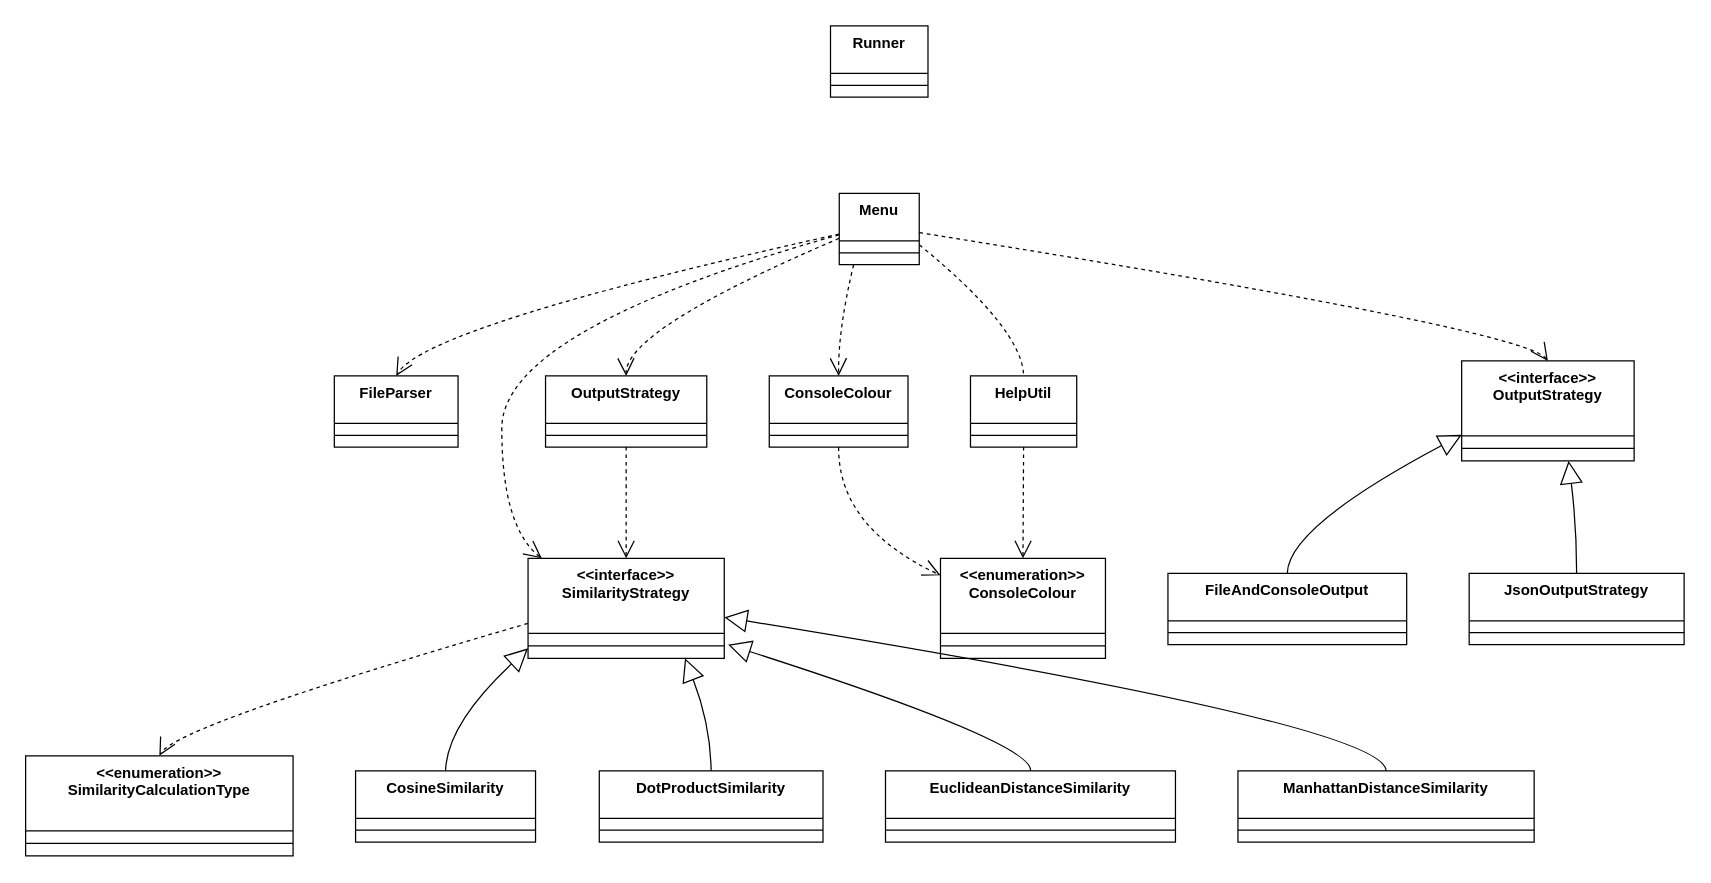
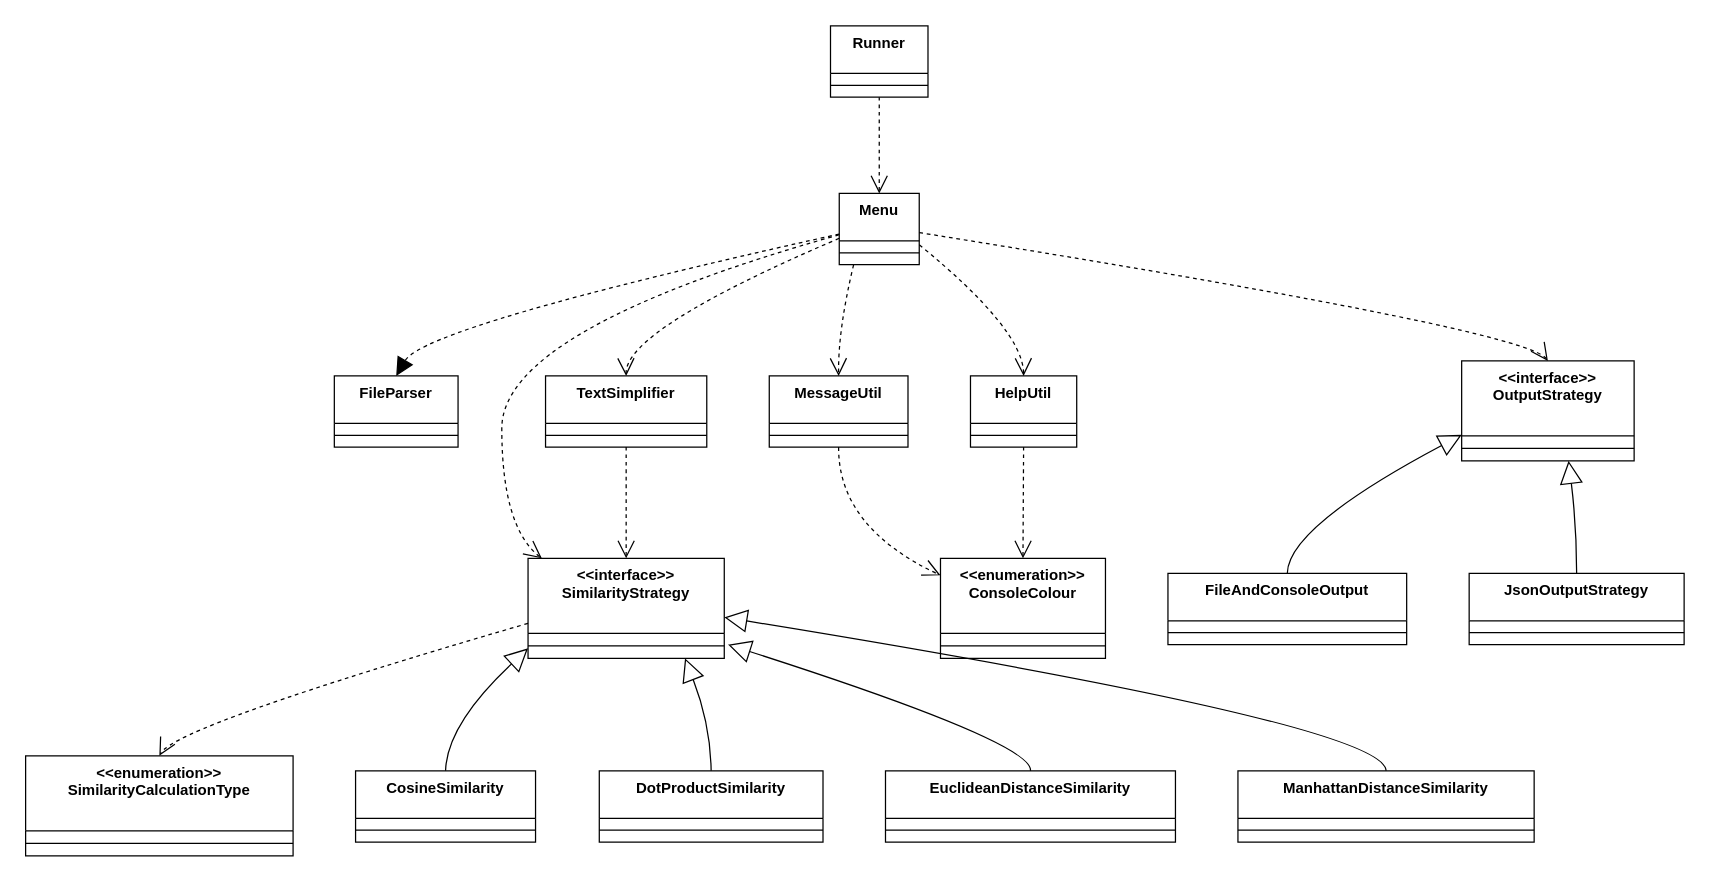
+ <mxCell id="34" value="" style="curved=1;dashed=1;startArrow=none;endArrow=open;endSize=12;exitX=0.5;exitY=1;entryX=0.5;entryY=0;rounded=0;" edge="1" parent="1" source="2" target="4"><mxGeometry relative="1" as="geometry"><Array as="points" /></mxGeometry></mxCell>
- <mxCell id="35" value="" style="curved=1;dashed=1;startArrow=none;endArrow=open;endSize=12;exitX=0;exitY=0.57;entryX=0.5;entryY=0;rounded=0;" edge="1" parent="1" source="4" target="6"><mxGeometry relative="1" as="geometry"><Array as="points"><mxPoint x="340" y="260" /></Array></mxGeometry></mxCell>
+ <mxCell id="35" value="" style="curved=1;dashed=1;startArrow=none;endArrow=block;endSize=12;exitX=0;exitY=0.57;entryX=0.5;entryY=0;rounded=0;" edge="1" parent="1" source="4" target="6"><mxGeometry relative="1" as="geometry"><Array as="points"><mxPoint x="340" y="260" /></Array></mxGeometry></mxCell>
- <mxCell id="38" value="" style="curved=1;dashed=1;startArrow=none;endArrow=none;endSize=12;exitX=1;exitY=0.72;entryX=0.5;entryY=0;rounded=0;" edge="1" parent="1" source="4" target="12"><mxGeometry relative="1" as="geometry"><Array as="points"><mxPoint x="818" y="263" /></Array></mxGeometry></mxCell>
+ <mxCell id="38" value="" style="curved=1;dashed=1;startArrow=none;endArrow=open;endSize=12;exitX=1;exitY=0.72;entryX=0.5;entryY=0;rounded=0;" edge="1" parent="1" source="4" target="12"><mxGeometry relative="1" as="geometry"><Array as="points"><mxPoint x="818" y="263" /></Array></mxGeometry></mxCell>
- <mxCell id="8" value="OutputStrategy" style="swimlane;fontStyle=1;align=center;verticalAlign=top;childLayout=stackLayout;horizontal=1;startSize=38;horizontalStack=0;resizeParent=1;resizeParentMax=0;resizeLast=0;collapsible=0;marginBottom=0;" vertex="1" parent="1"><mxGeometry x="436" y="300" width="129" height="57" as="geometry" /></mxCell>
+ <mxCell id="8" value="TextSimplifier" style="swimlane;fontStyle=1;align=center;verticalAlign=top;childLayout=stackLayout;horizontal=1;startSize=38;horizontalStack=0;resizeParent=1;resizeParentMax=0;resizeLast=0;collapsible=0;marginBottom=0;" vertex="1" parent="1"><mxGeometry x="436" y="300" width="129" height="57" as="geometry" /></mxCell>
- <mxCell id="10" value="ConsoleColour" style="swimlane;fontStyle=1;align=center;verticalAlign=top;childLayout=stackLayout;horizontal=1;startSize=38;horizontalStack=0;resizeParent=1;resizeParentMax=0;resizeLast=0;collapsible=0;marginBottom=0;" vertex="1" parent="1"><mxGeometry x="615" y="300" width="111" height="57" as="geometry" /></mxCell>
+ <mxCell id="10" value="MessageUtil" style="swimlane;fontStyle=1;align=center;verticalAlign=top;childLayout=stackLayout;horizontal=1;startSize=38;horizontalStack=0;resizeParent=1;resizeParentMax=0;resizeLast=0;collapsible=0;marginBottom=0;" vertex="1" parent="1"><mxGeometry x="615" y="300" width="111" height="57" as="geometry" /></mxCell>
